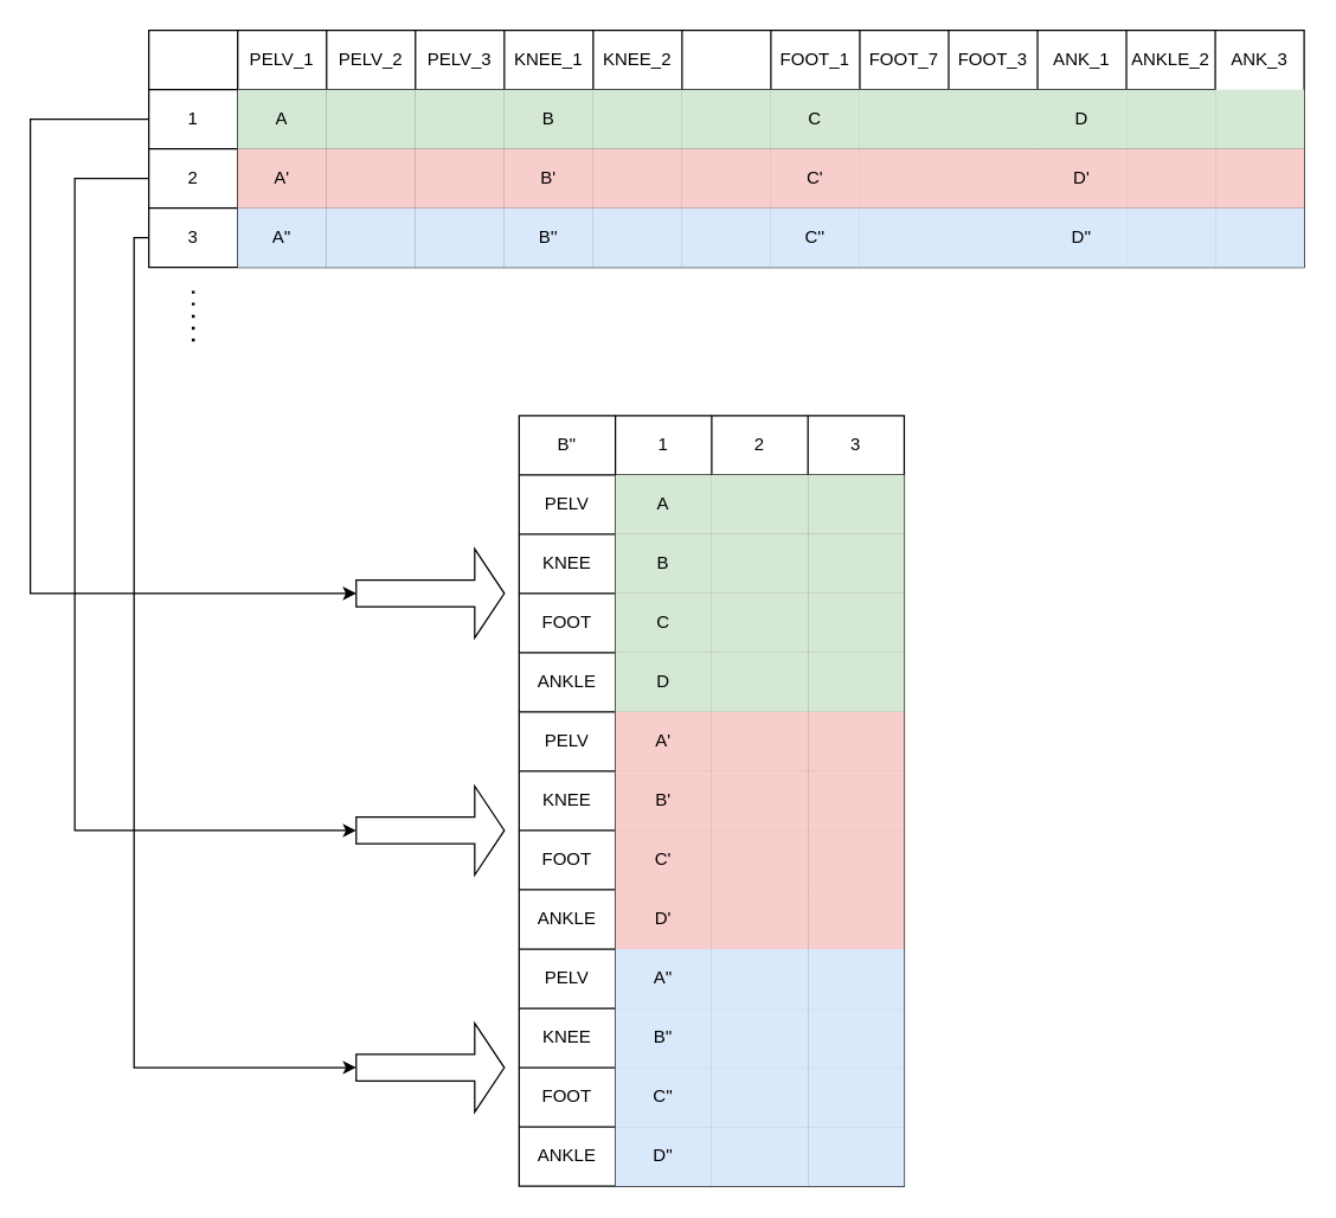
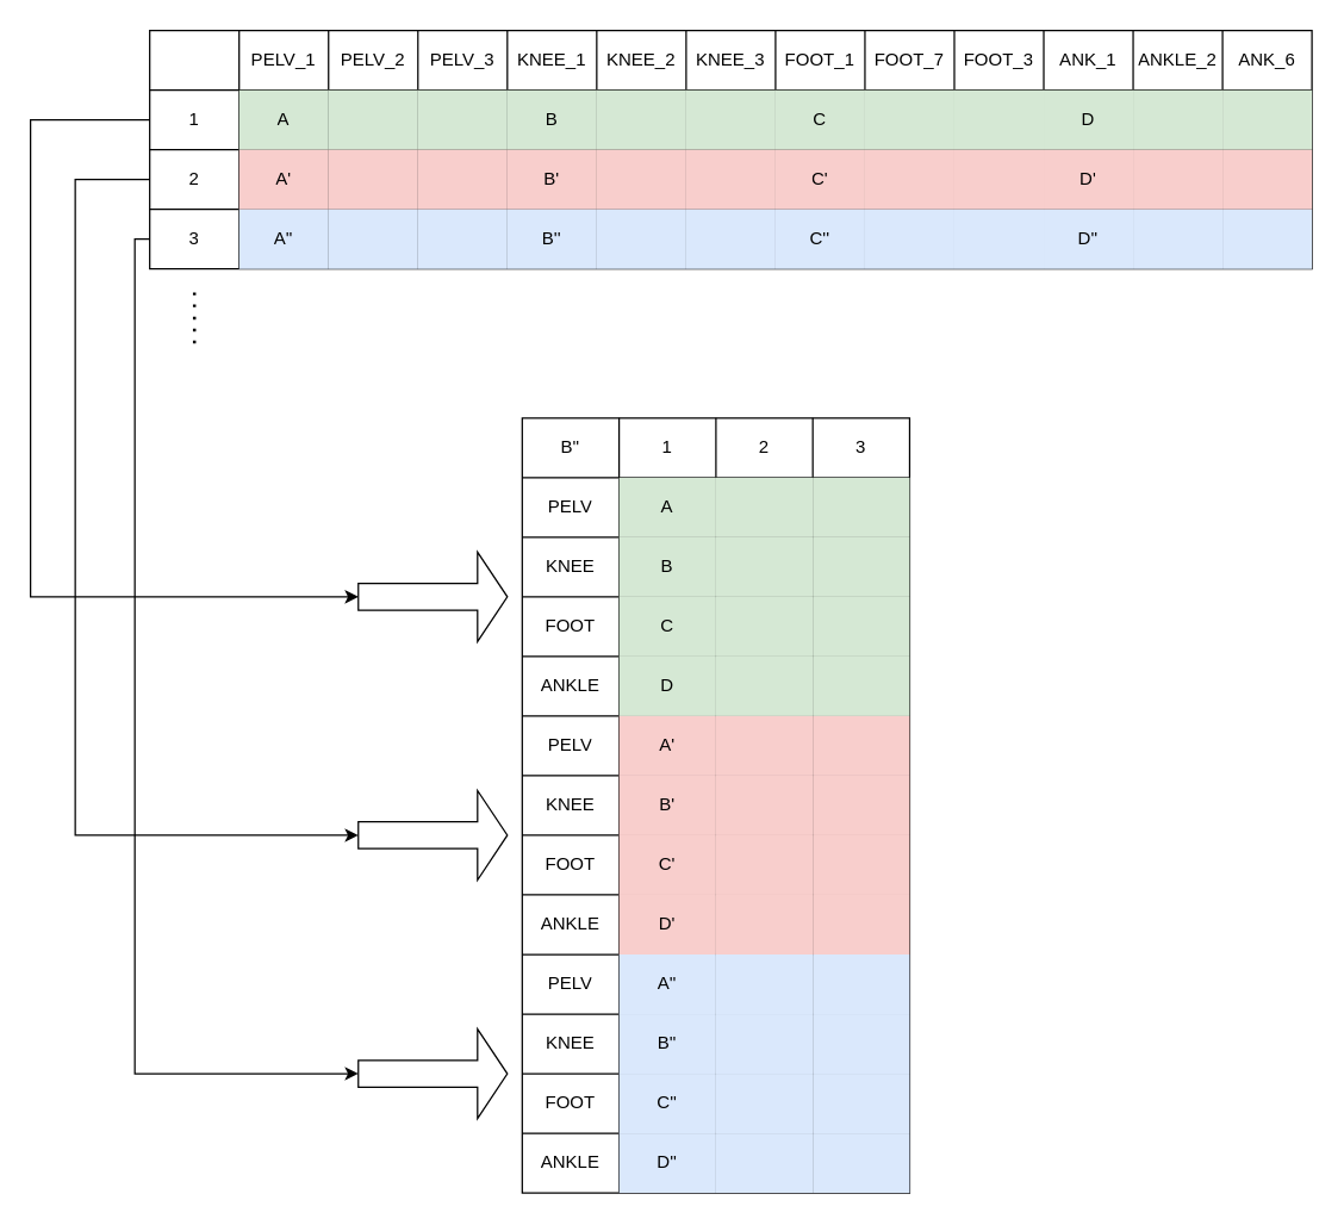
+ <mxCell id="10" value="KNEE_3" style="shape=partialRectangle;html=1;whiteSpace=wrap;connectable=0;overflow=hidden;fillColor=none;top=0;left=0;bottom=0;right=0;" vertex="1" parent="3"><mxGeometry x="360" width="60" height="40" as="geometry" /></mxCell>
- <mxCell id="16" value="ANK_3" style="shape=partialRectangle;html=1;whiteSpace=wrap;connectable=0;overflow=hidden;fillColor=none;top=0;left=0;bottom=0;right=0;" vertex="1" parent="3"><mxGeometry x="720" width="60" height="40" as="geometry" /></mxCell>
+ <mxCell id="16" value="ANK_6" style="shape=partialRectangle;html=1;whiteSpace=wrap;connectable=0;overflow=hidden;fillColor=none;top=0;left=0;bottom=0;right=0;" vertex="1" parent="3"><mxGeometry x="720" width="60" height="40" as="geometry" /></mxCell>
